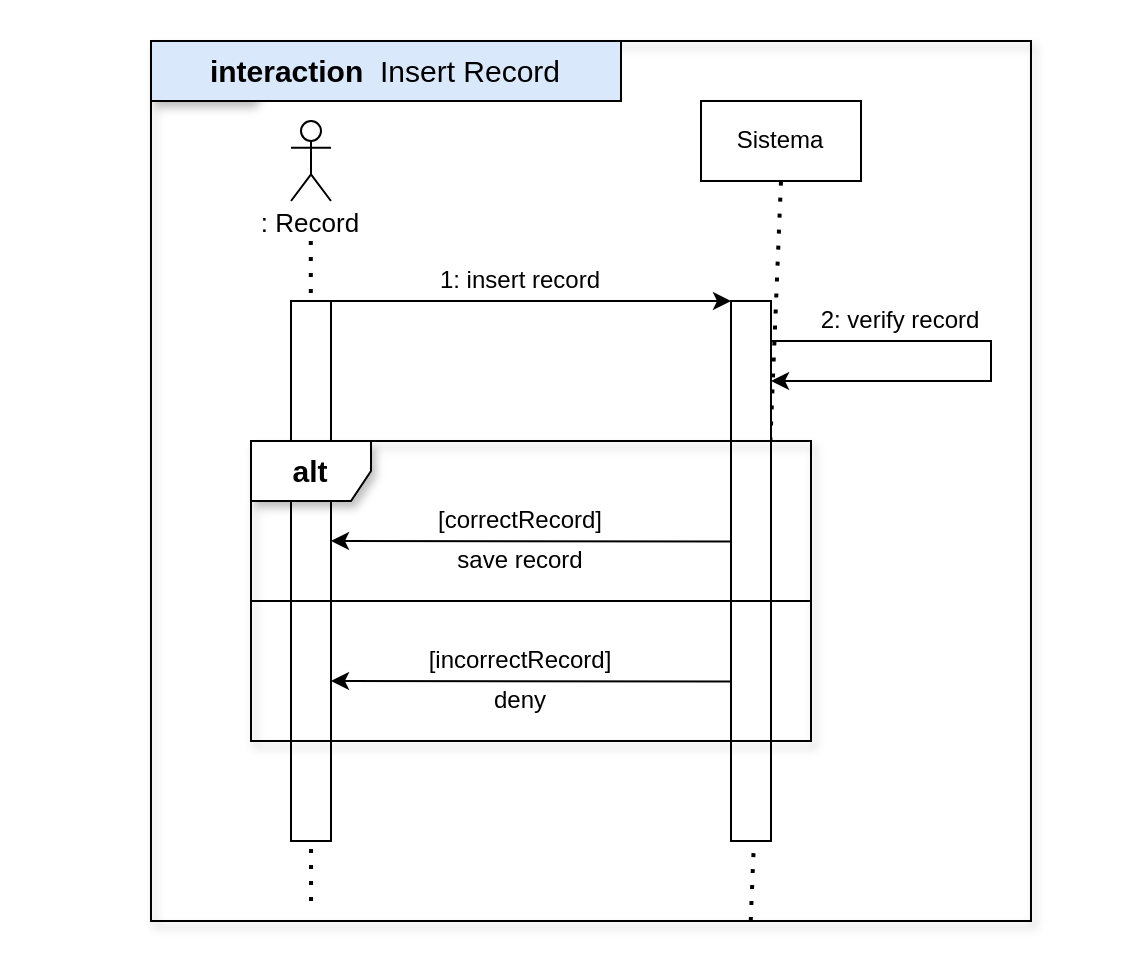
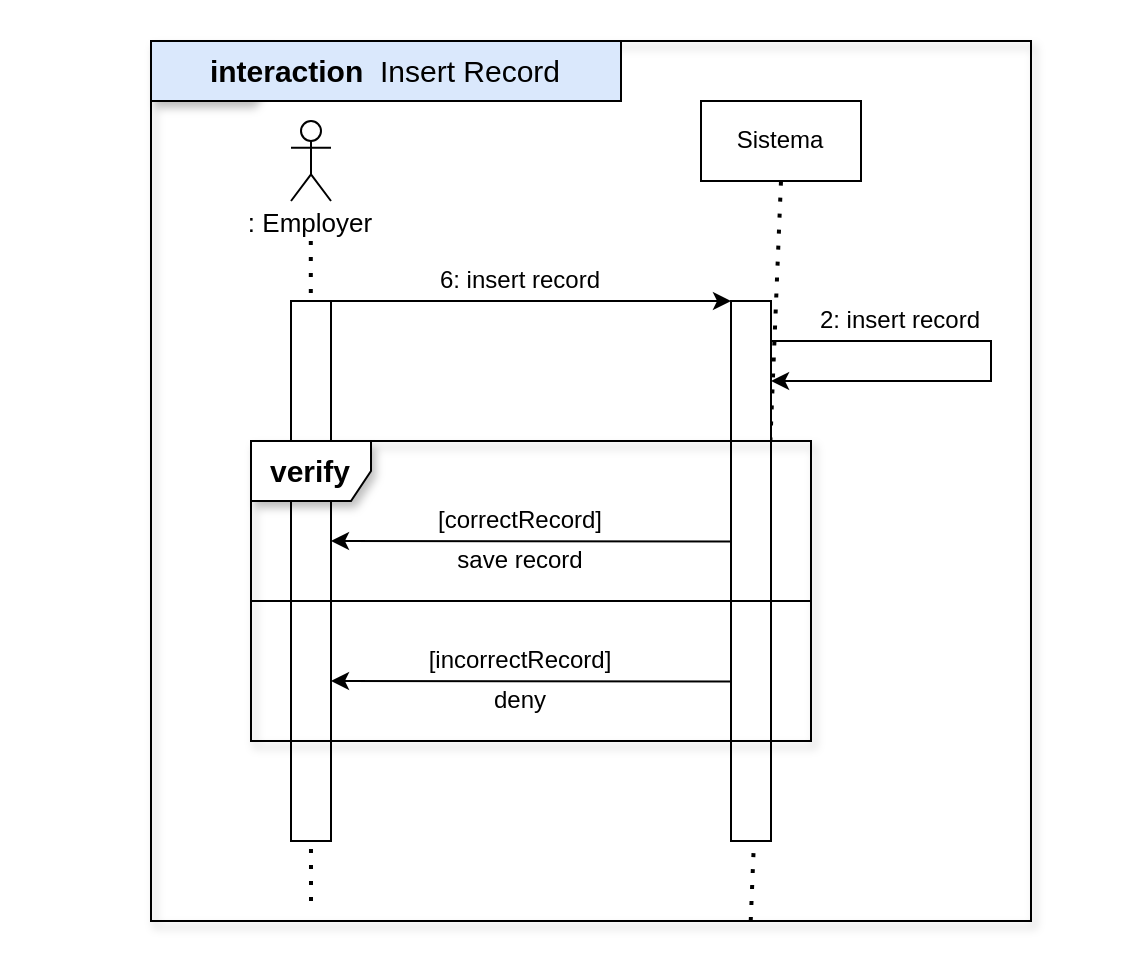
- <mxCell id="20" value="&lt;font style=&quot;font-size: 13px;&quot;&gt;: Record&lt;/font&gt;" style="text;html=1;strokeColor=none;fillColor=none;align=center;verticalAlign=middle;whiteSpace=wrap;rounded=0;shadow=0;sketch=0;fontSize=15;" parent="1" vertex="1"><mxGeometry x="115" y="100" width="80" height="20" as="geometry" /></mxCell>
+ <mxCell id="20" value="&lt;font style=&quot;font-size: 13px;&quot;&gt;: Employer&lt;/font&gt;" style="text;html=1;strokeColor=none;fillColor=none;align=center;verticalAlign=middle;whiteSpace=wrap;rounded=0;shadow=0;sketch=0;fontSize=15;" parent="1" vertex="1"><mxGeometry x="115" y="100" width="80" height="20" as="geometry" /></mxCell>
- <mxCell id="10" value="1: insert record" style="text;html=1;strokeColor=none;fillColor=none;align=center;verticalAlign=middle;whiteSpace=wrap;rounded=0;" parent="1" vertex="1"><mxGeometry x="165" y="130" width="190" height="20" as="geometry" /></mxCell>
+ <mxCell id="10" value="6: insert record" style="text;html=1;strokeColor=none;fillColor=none;align=center;verticalAlign=middle;whiteSpace=wrap;rounded=0;" parent="1" vertex="1"><mxGeometry x="165" y="130" width="190" height="20" as="geometry" /></mxCell>
- <mxCell id="12" value="2: verify record" style="text;html=1;strokeColor=none;fillColor=none;align=center;verticalAlign=middle;whiteSpace=wrap;rounded=0;" parent="1" vertex="1"><mxGeometry x="355" y="150" width="190" height="20" as="geometry" /></mxCell>
+ <mxCell id="12" value="2: insert record" style="text;html=1;strokeColor=none;fillColor=none;align=center;verticalAlign=middle;whiteSpace=wrap;rounded=0;" parent="1" vertex="1"><mxGeometry x="355" y="150" width="190" height="20" as="geometry" /></mxCell>
- <mxCell id="22" value="&lt;b&gt;&lt;font style=&quot;font-size: 15px;&quot;&gt;alt&lt;/font&gt;&lt;/b&gt;" style="shape=umlFrame;whiteSpace=wrap;html=1;shadow=1;" parent="1" vertex="1"><mxGeometry x="125" y="220" width="280" height="150" as="geometry" /></mxCell>
+ <mxCell id="22" value="&lt;b&gt;&lt;font style=&quot;font-size: 15px;&quot;&gt;verify&lt;/font&gt;&lt;/b&gt;" style="shape=umlFrame;whiteSpace=wrap;html=1;shadow=1;" parent="1" vertex="1"><mxGeometry x="125" y="220" width="280" height="150" as="geometry" /></mxCell>
